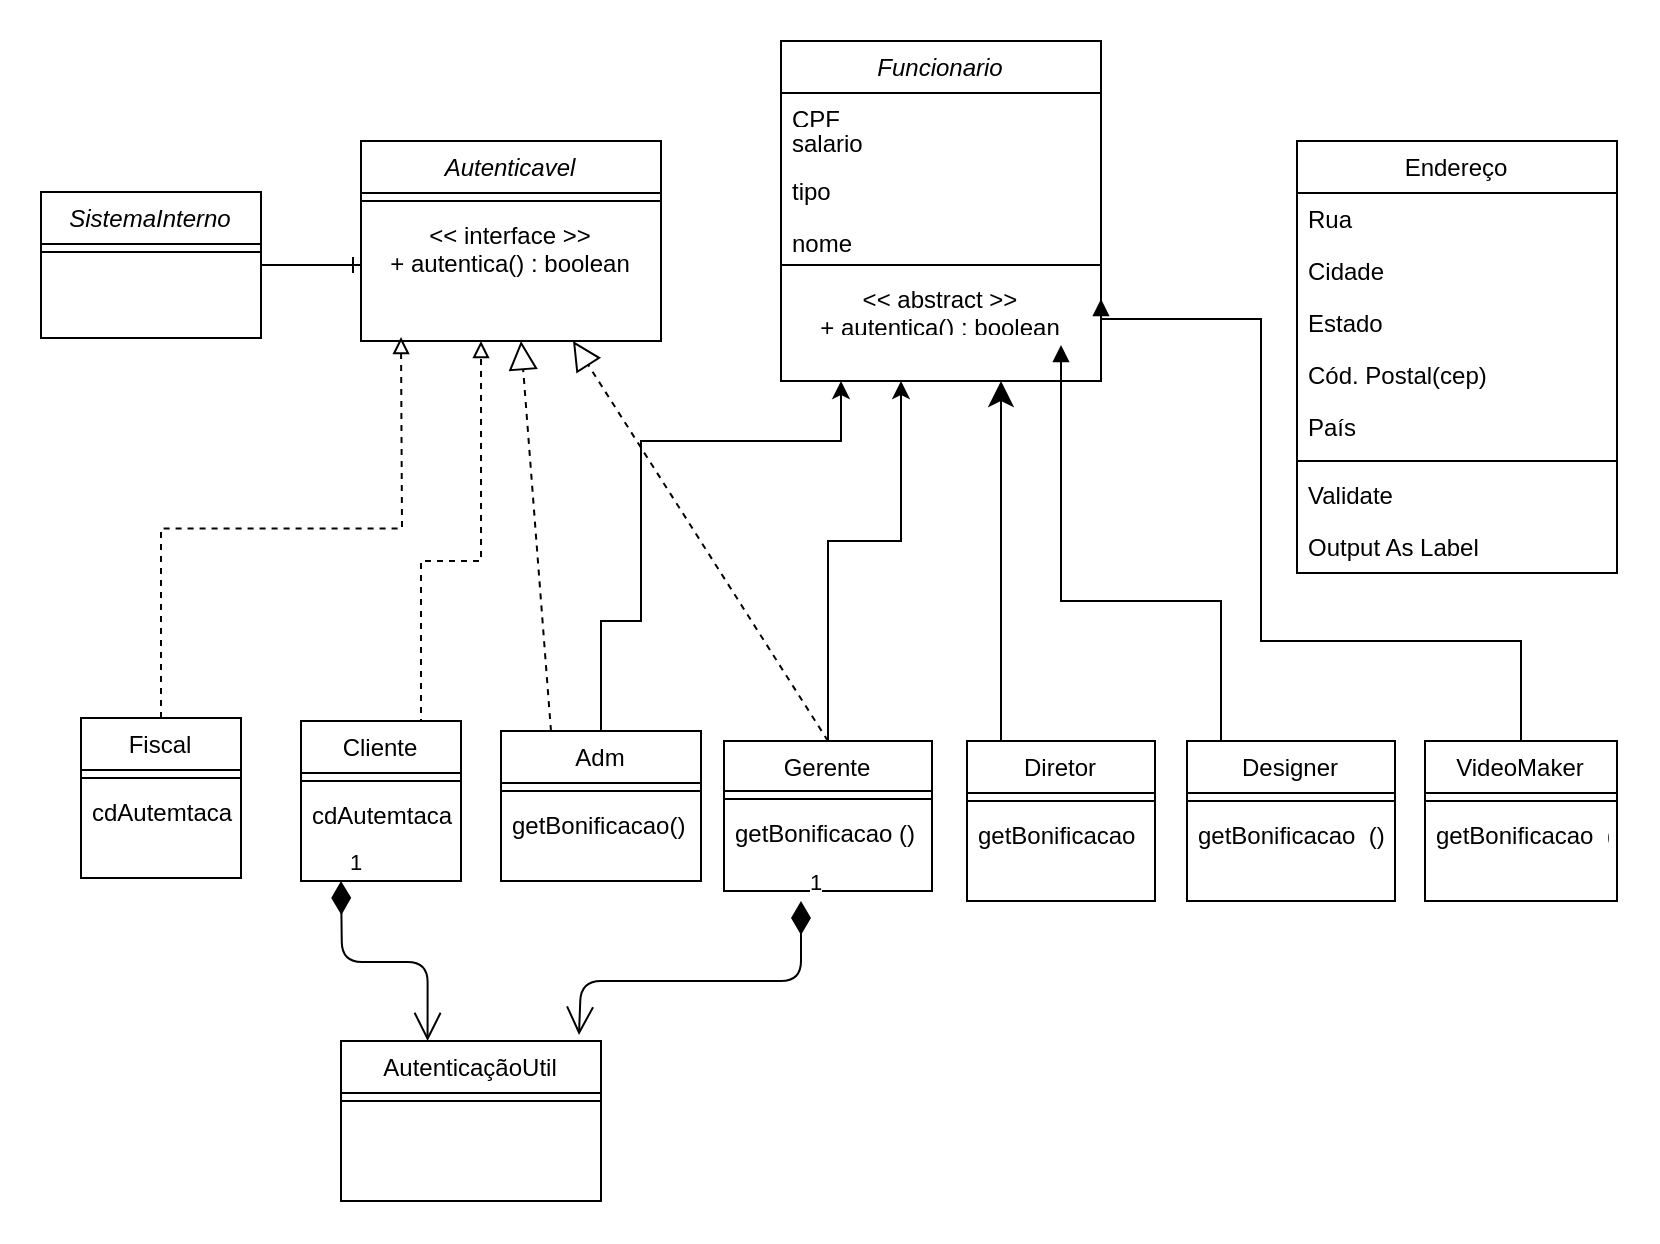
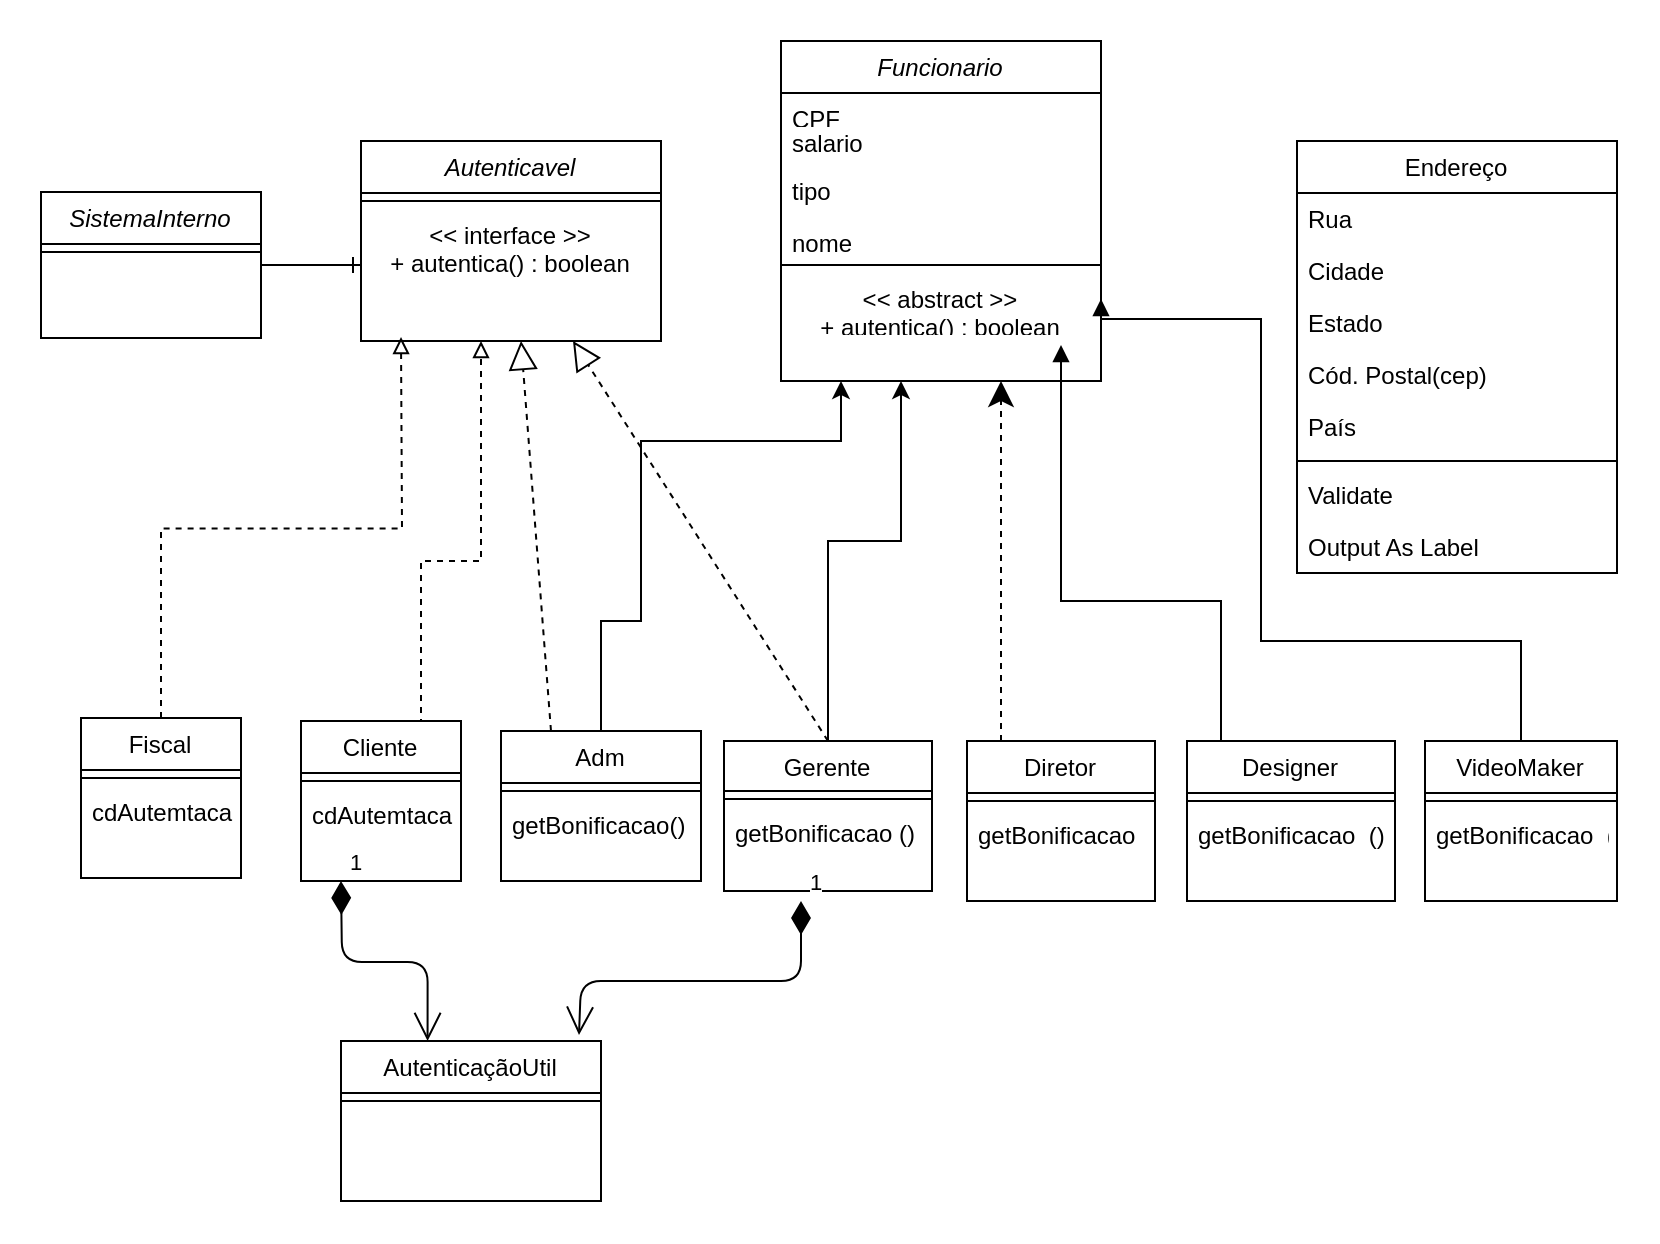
- <mxCell id="16" value="" style="endArrow=classic;endSize=10;endFill=1;shadow=0;strokeWidth=1;rounded=0;edgeStyle=elbowEdgeStyle;elbow=vertical;" parent="1" source="13" target="2" edge="1"><mxGeometry width="160" relative="1" as="geometry"><mxPoint x="210" y="323" as="sourcePoint" /><mxPoint x="310" y="221" as="targetPoint" /><Array as="points"><mxPoint x="500" y="260" /><mxPoint x="360" y="290" /></Array></mxGeometry></mxCell>
+ <mxCell id="16" value="" style="endArrow=classic;endSize=10;endFill=1;shadow=0;strokeWidth=1;rounded=0;edgeStyle=elbowEdgeStyle;elbow=vertical;dashed=1;" parent="1" source="13" target="2" edge="1"><mxGeometry width="160" relative="1" as="geometry"><mxPoint x="210" y="323" as="sourcePoint" /><mxPoint x="310" y="221" as="targetPoint" /><Array as="points"><mxPoint x="500" y="260" /><mxPoint x="360" y="290" /></Array></mxGeometry></mxCell>
